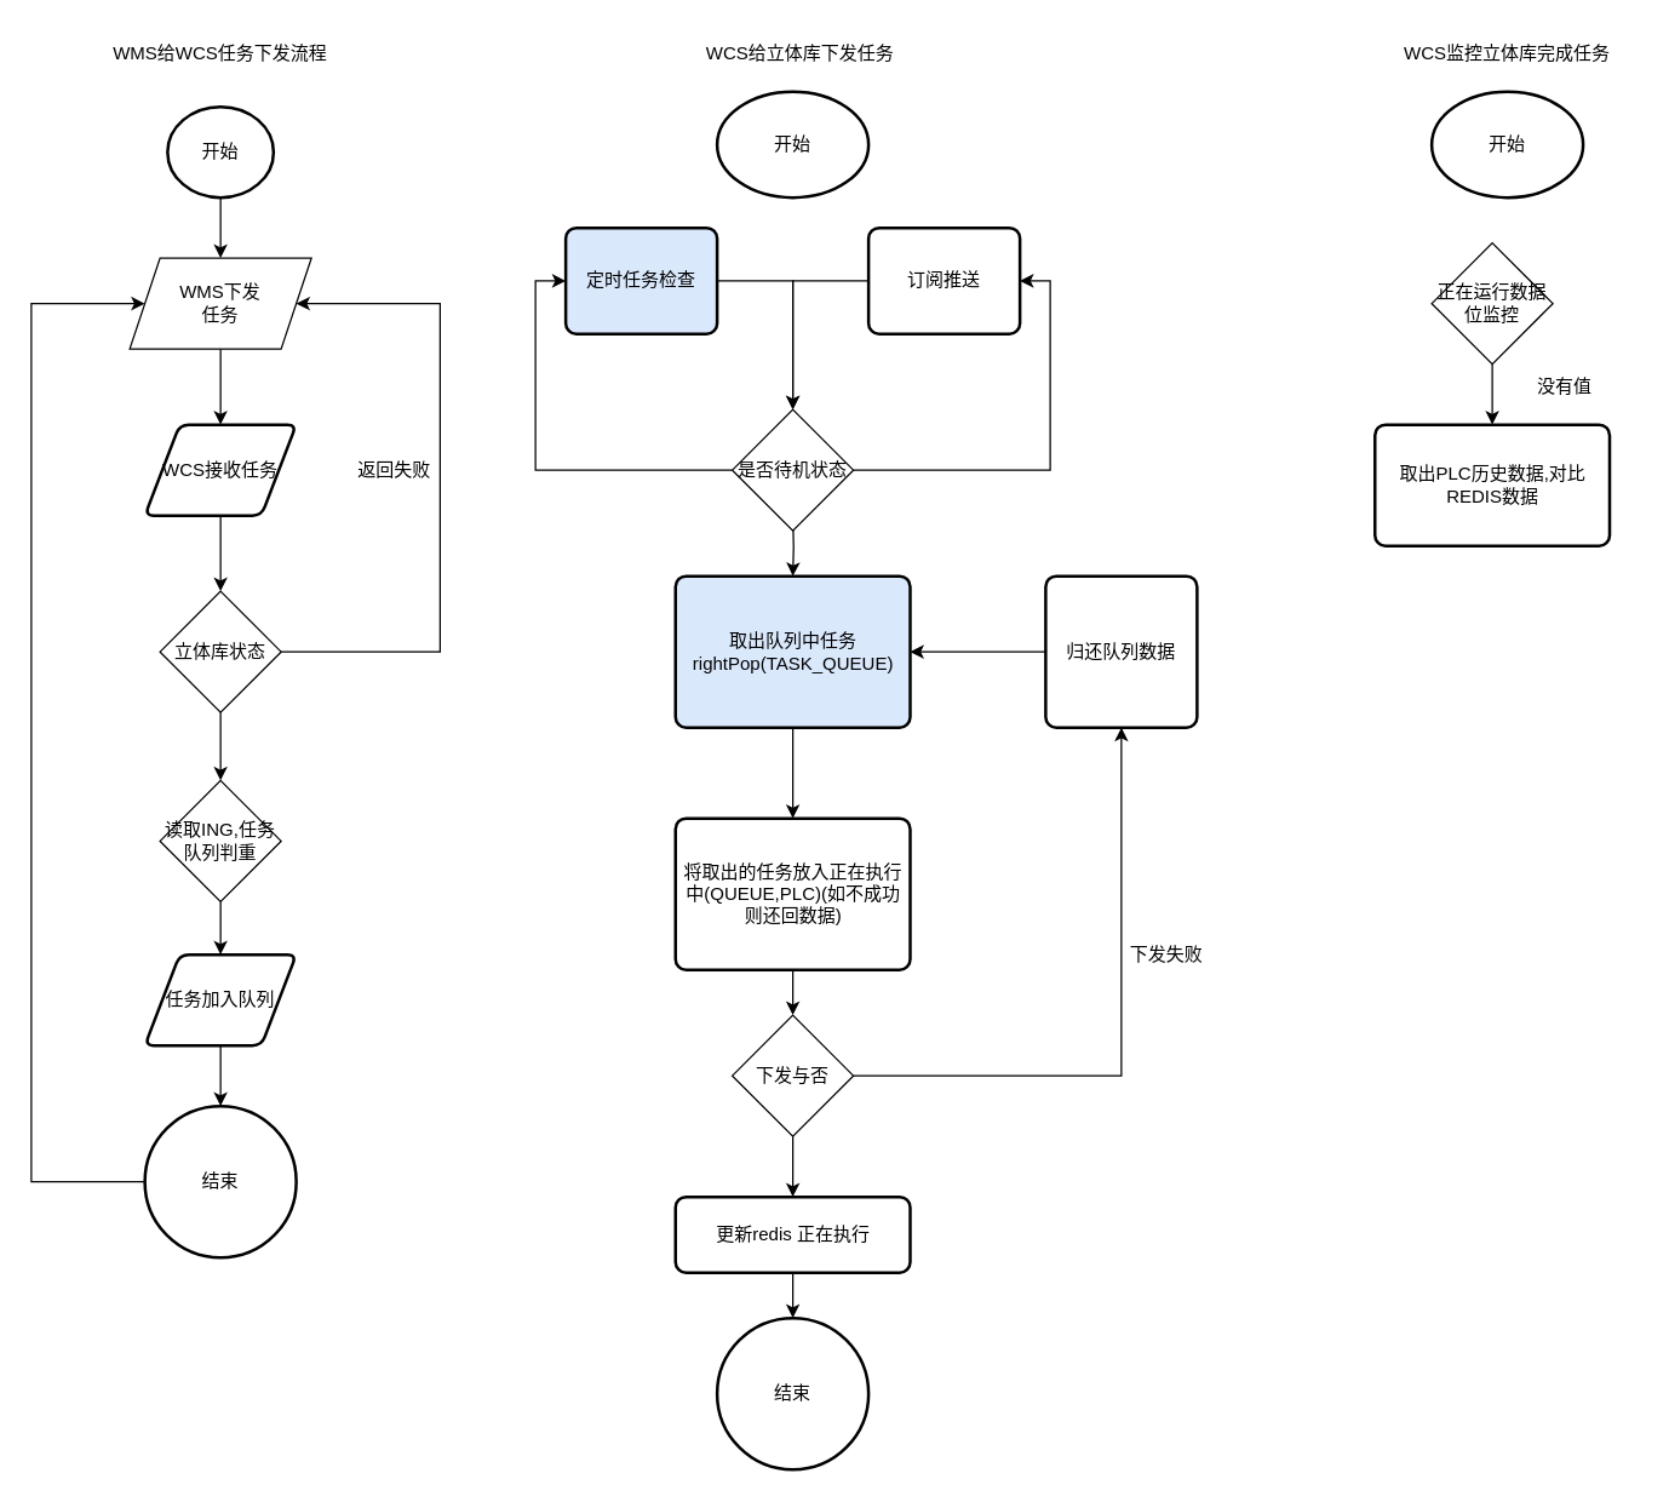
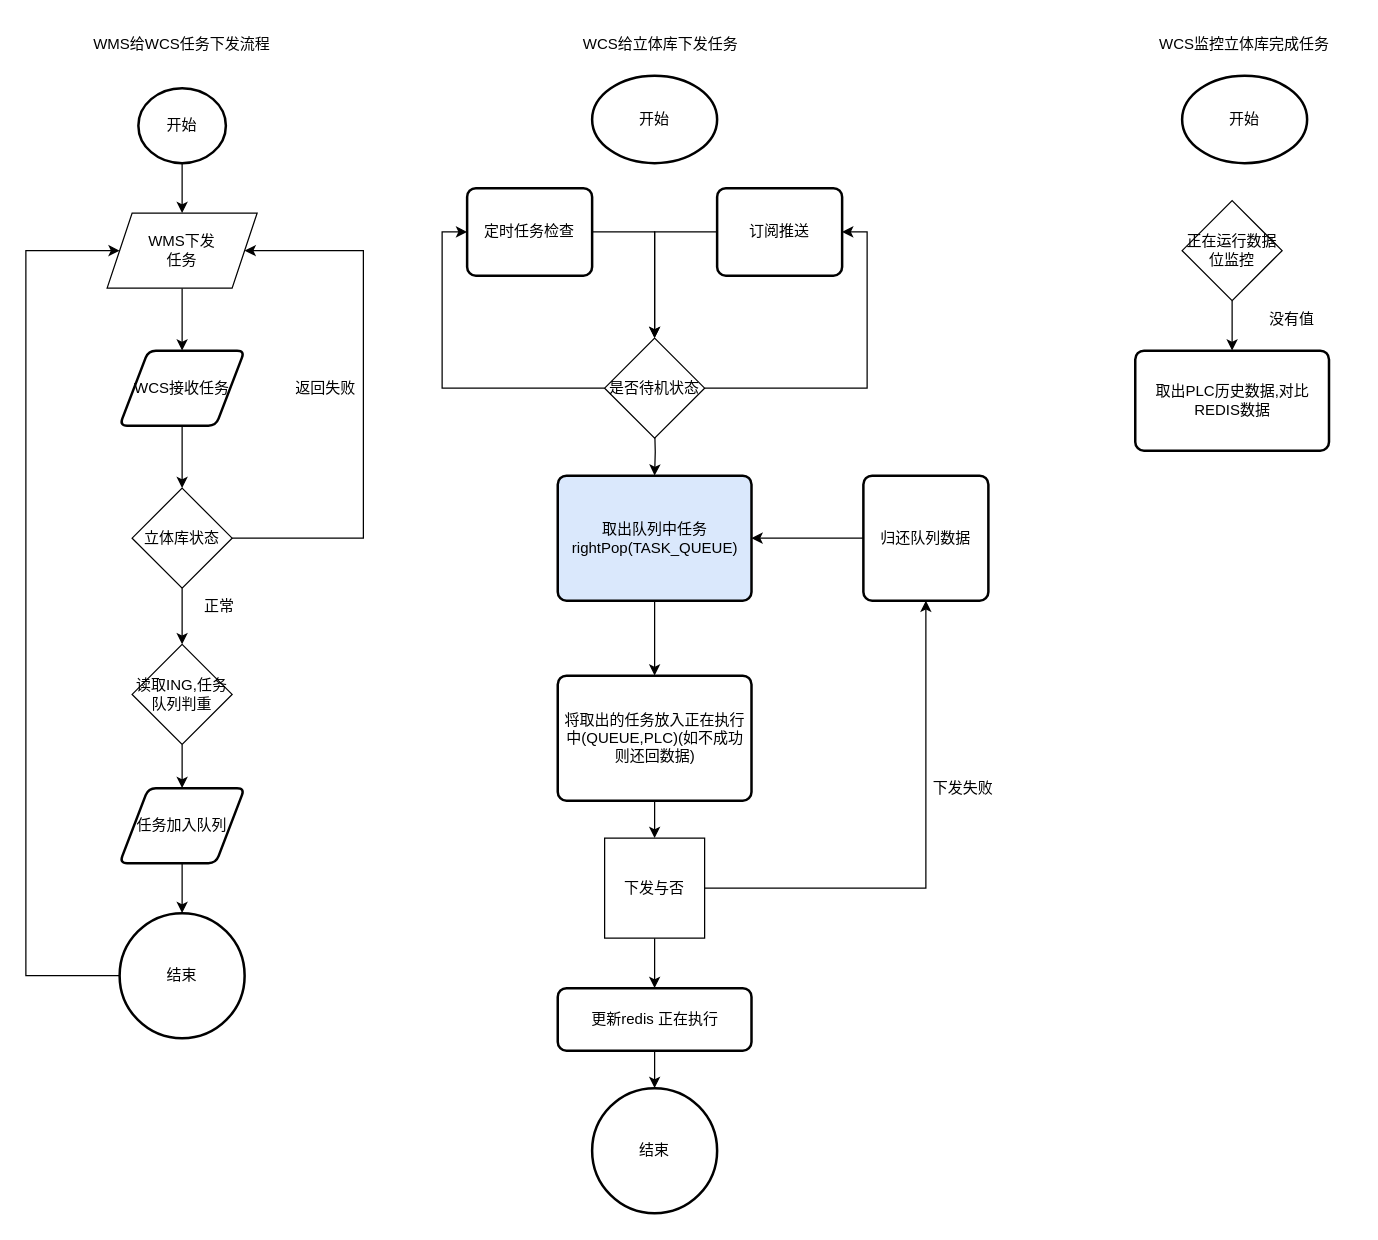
- <mxCell id="46" value="定时任务检查" style="rounded=1;whiteSpace=wrap;html=1;absoluteArcSize=1;arcSize=14;strokeWidth=2;fillColor=#dae8fc;" vertex="1" parent="1"><mxGeometry x="373" y="150" width="100" height="70" as="geometry" /></mxCell>
+ <mxCell id="46" value="定时任务检查" style="rounded=1;whiteSpace=wrap;html=1;absoluteArcSize=1;arcSize=14;strokeWidth=2;" vertex="1" parent="1"><mxGeometry x="373" y="150" width="100" height="70" as="geometry" /></mxCell>
+ <mxCell id="15" value="正常" style="text;html=1;align=center;verticalAlign=middle;whiteSpace=wrap;rounded=0;" vertex="1" parent="1"><mxGeometry x="145" y="470" width="60" height="30" as="geometry" /></mxCell>
- <mxCell id="34" value="下发与否" style="rhombus;whiteSpace=wrap;html=1;" vertex="1" parent="1"><mxGeometry x="483" y="670" width="80" height="80" as="geometry" /></mxCell>
+ <mxCell id="34" value="下发与否" style="whiteSpace=wrap;html=1;rounded=0;" vertex="1" parent="1"><mxGeometry x="483" y="670" width="80" height="80" as="geometry" /></mxCell>
